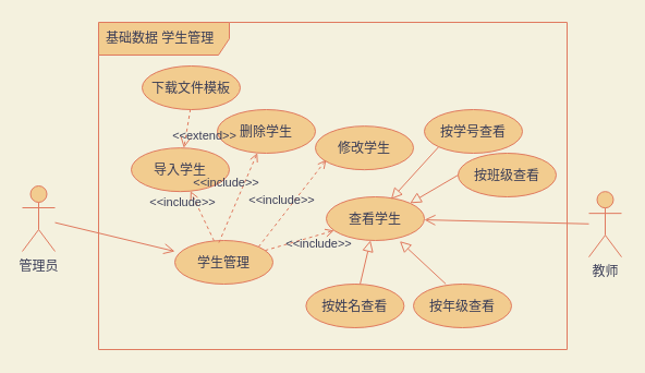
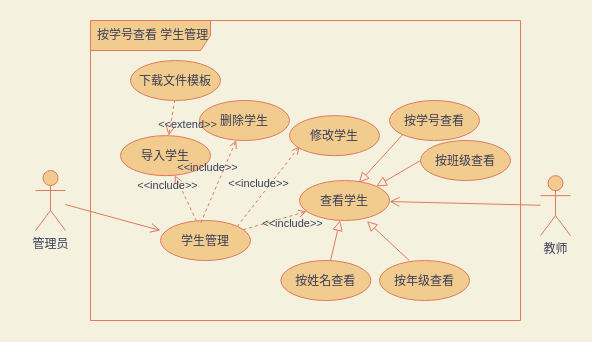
- <mxCell id="25" value="基础数据 学生管理" style="shape=umlFrame;whiteSpace=wrap;html=1;width=120;height=30;boundedLbl=1;verticalAlign=middle;align=left;spacingLeft=5;rounded=0;sketch=0;fontColor=#393C56;strokeColor=#E07A5F;fillColor=#F2CC8F;" vertex="1" parent="1"><mxGeometry x="90" y="20" width="430" height="300" as="geometry" /></mxCell>
+ <mxCell id="25" value="按学号查看 学生管理" style="shape=umlFrame;whiteSpace=wrap;html=1;width=120;height=30;boundedLbl=1;verticalAlign=middle;align=left;spacingLeft=5;rounded=0;sketch=0;fontColor=#393C56;strokeColor=#E07A5F;fillColor=#F2CC8F;" vertex="1" parent="1"><mxGeometry x="90" y="20" width="430" height="300" as="geometry" /></mxCell>
- <mxCell id="22" value="管理员" style="shape=umlActor;verticalLabelPosition=bottom;verticalAlign=top;html=1;fillColor=#F2CC8F;strokeColor=#E07A5F;fontColor=#393C56;" vertex="1" parent="1"><mxGeometry x="20" y="170" width="30" height="60" as="geometry" /></mxCell>
+ <mxCell id="22" value="管理员" style="shape=umlActor;verticalLabelPosition=bottom;verticalAlign=top;html=1;fillColor=#F2CC8F;strokeColor=#E07A5F;fontColor=#393C56;" vertex="1" parent="1"><mxGeometry x="35" y="170" width="30" height="60" as="geometry" /></mxCell>
